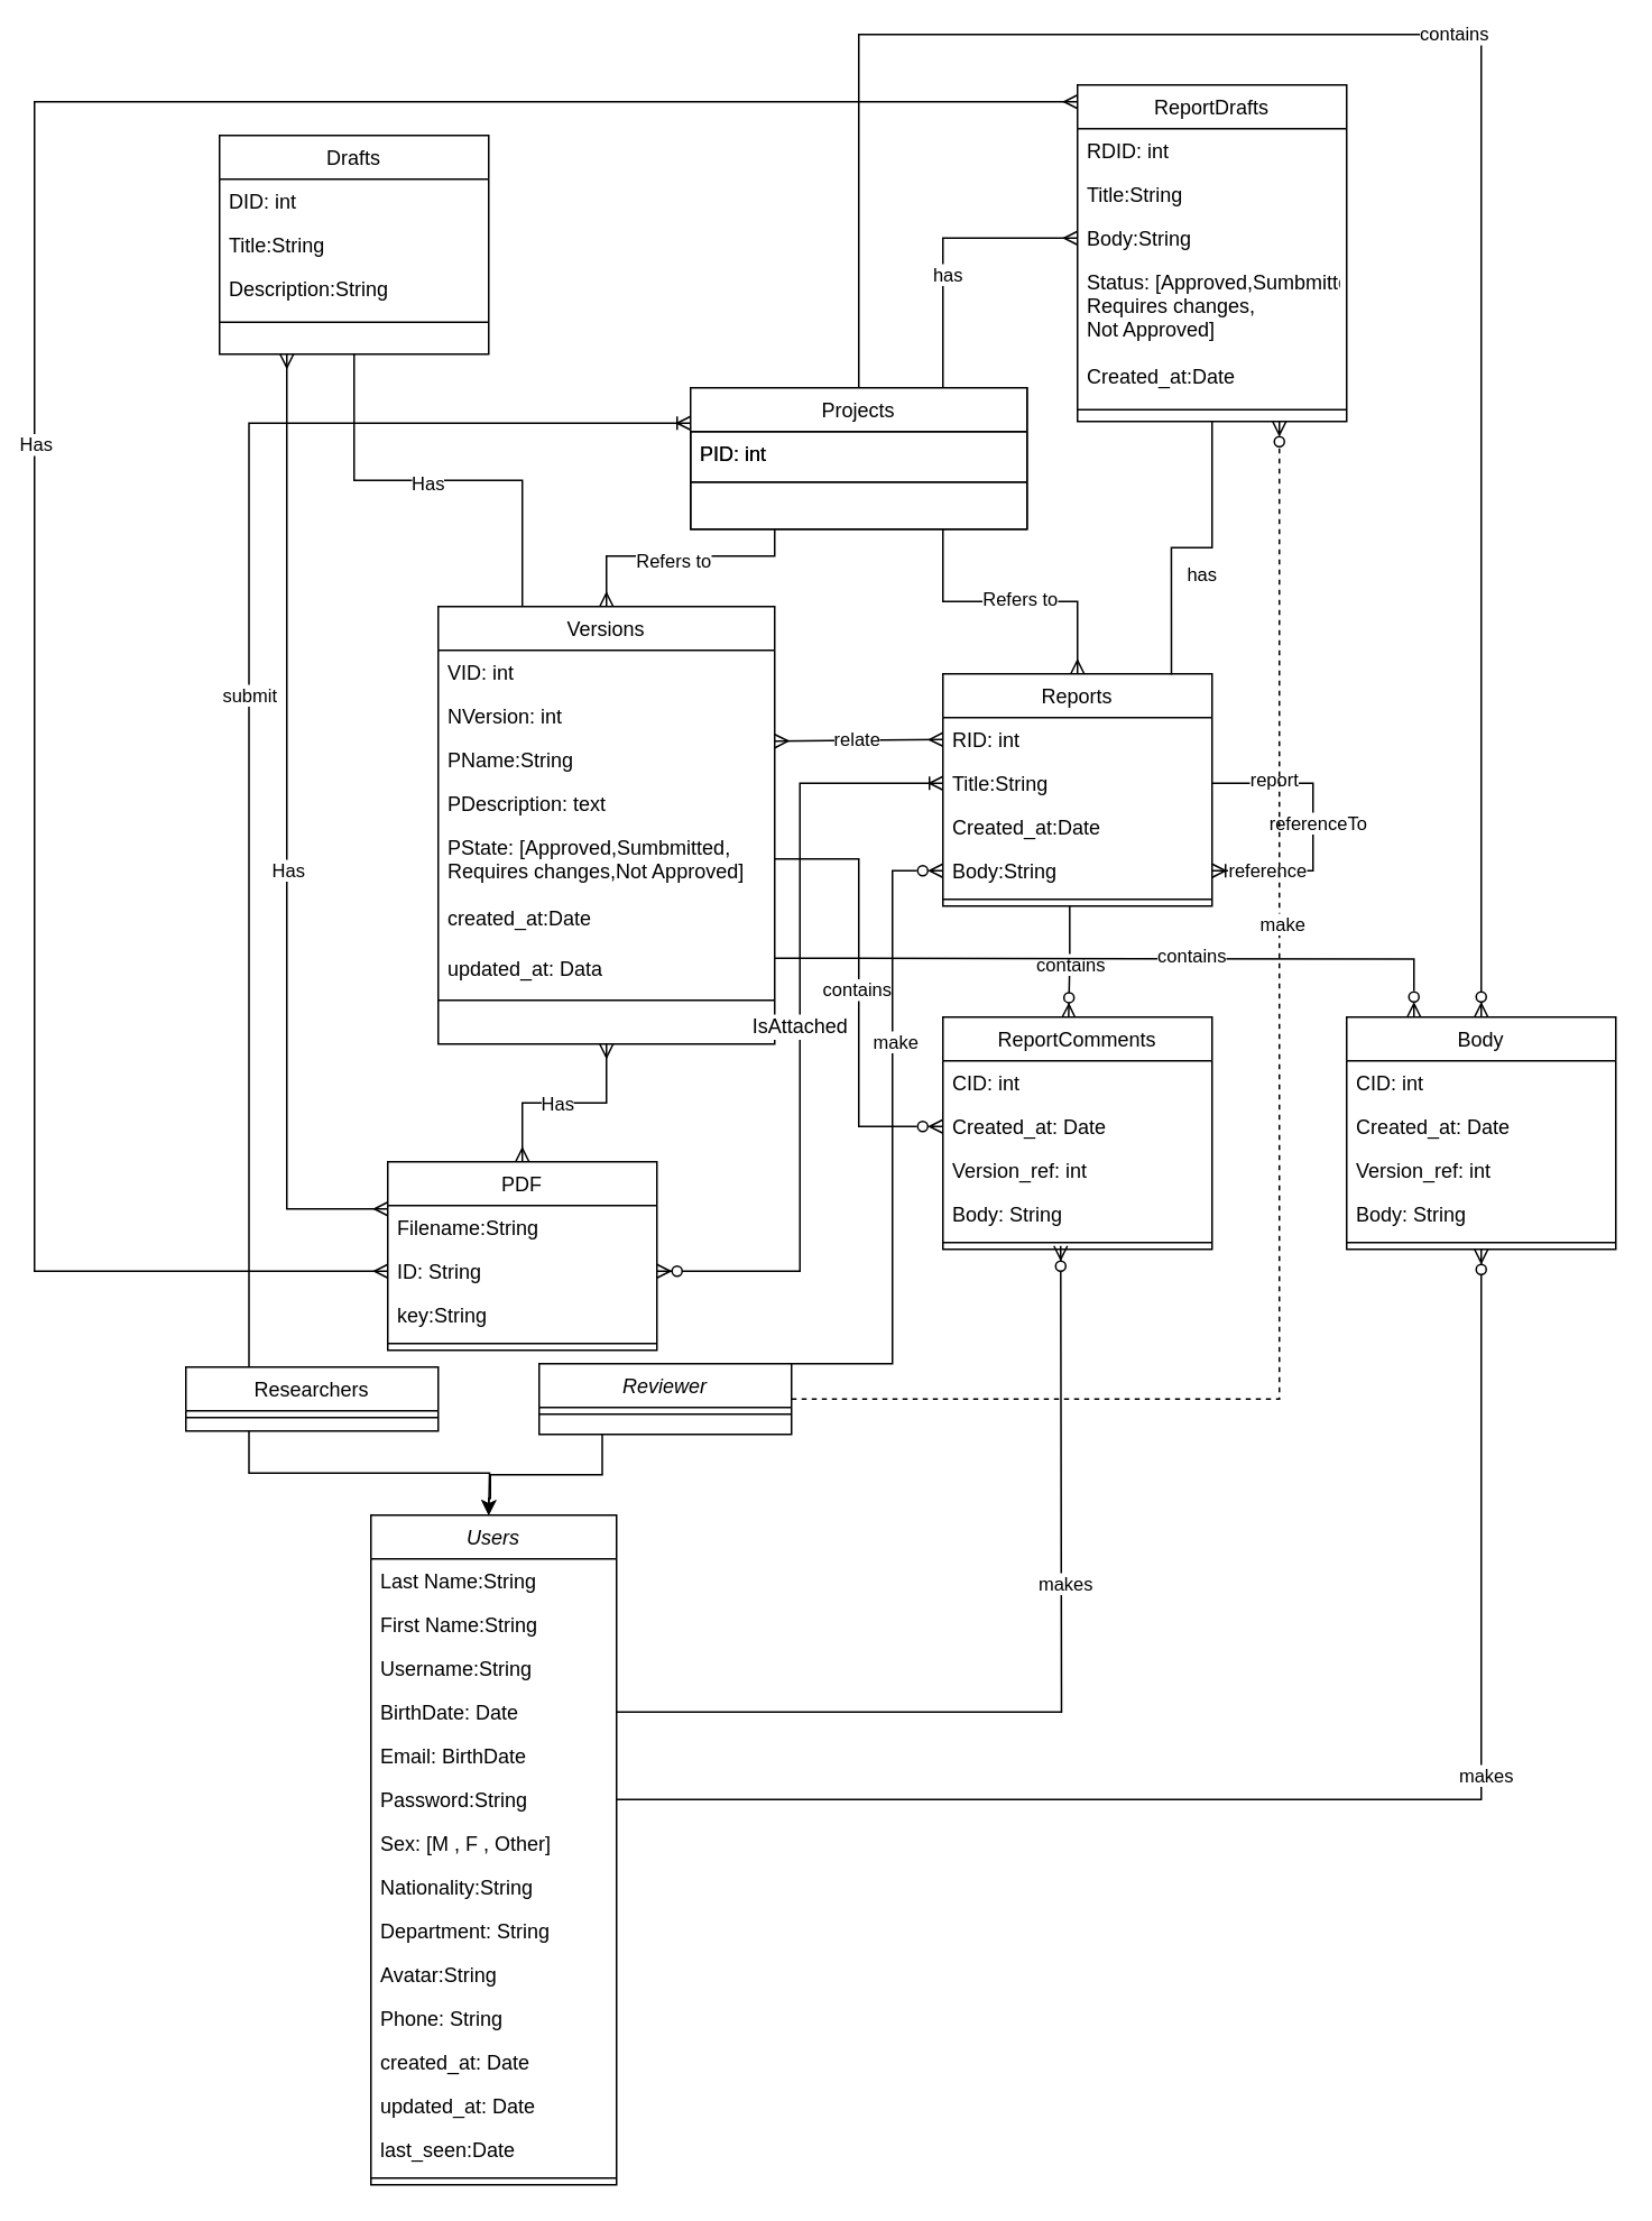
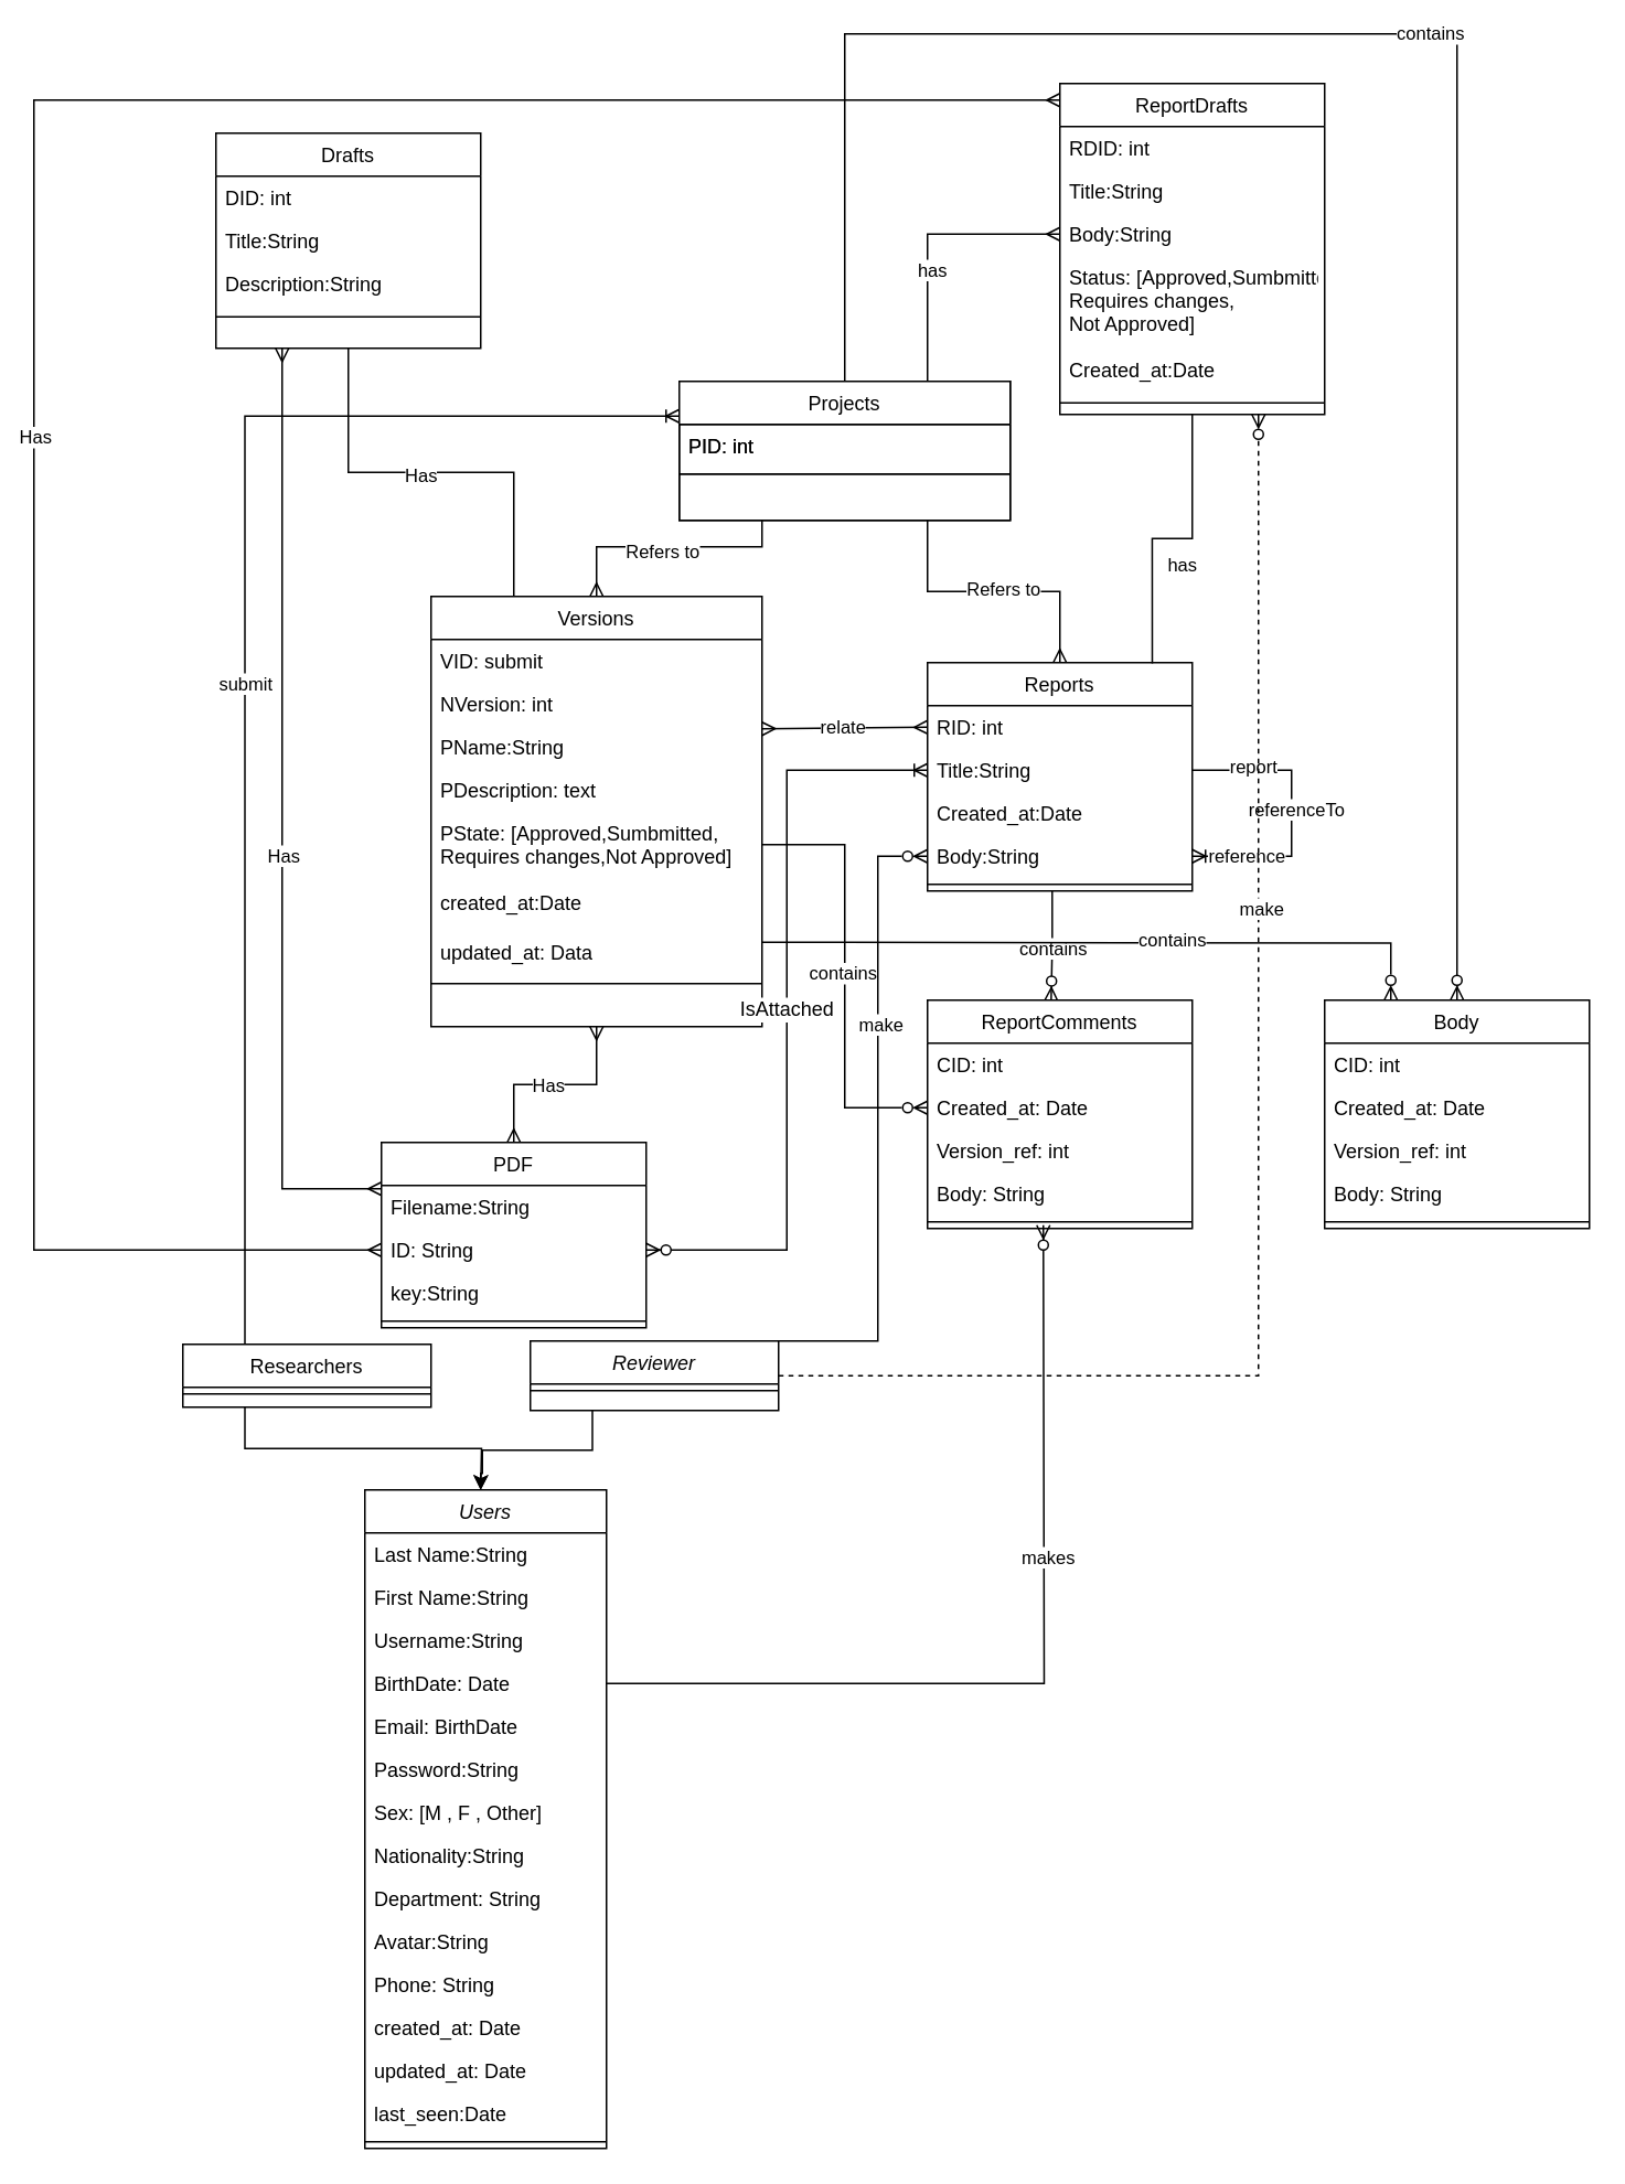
- <mxCell id="6" value="VID: int&#10;" style="text;align=left;verticalAlign=top;spacingLeft=4;spacingRight=4;overflow=hidden;rotatable=0;points=[[0,0.5],[1,0.5]];portConstraint=eastwest;" parent="5" vertex="1"><mxGeometry y="26" width="200" height="26" as="geometry" /></mxCell>
+ <mxCell id="6" value="VID: submit&#10;" style="text;align=left;verticalAlign=top;spacingLeft=4;spacingRight=4;overflow=hidden;rotatable=0;points=[[0,0.5],[1,0.5]];portConstraint=eastwest;" parent="5" vertex="1"><mxGeometry y="26" width="200" height="26" as="geometry" /></mxCell>
- <mxCell id="101" value="" style="fontSize=12;html=1;endArrow=ERzeroToMany;startArrow=none;rounded=0;exitX=1;exitY=0.5;exitDx=0;exitDy=0;entryX=0.5;entryY=1;entryDx=0;entryDy=0;edgeStyle=orthogonalEdgeStyle;startFill=0;" parent="1" source="46" target="93" edge="1"><mxGeometry width="100" height="100" relative="1" as="geometry"><mxPoint x="416" y="1027" as="sourcePoint" /><mxPoint x="920" y="742" as="targetPoint" /></mxGeometry></mxCell>
- <mxCell id="102" value="makes" style="edgeLabel;html=1;align=center;verticalAlign=middle;resizable=0;points=[];" parent="101" vertex="1" connectable="0"><mxGeometry x="0.259" y="-2" relative="1" as="geometry"><mxPoint as="offset" /></mxGeometry></mxCell>
